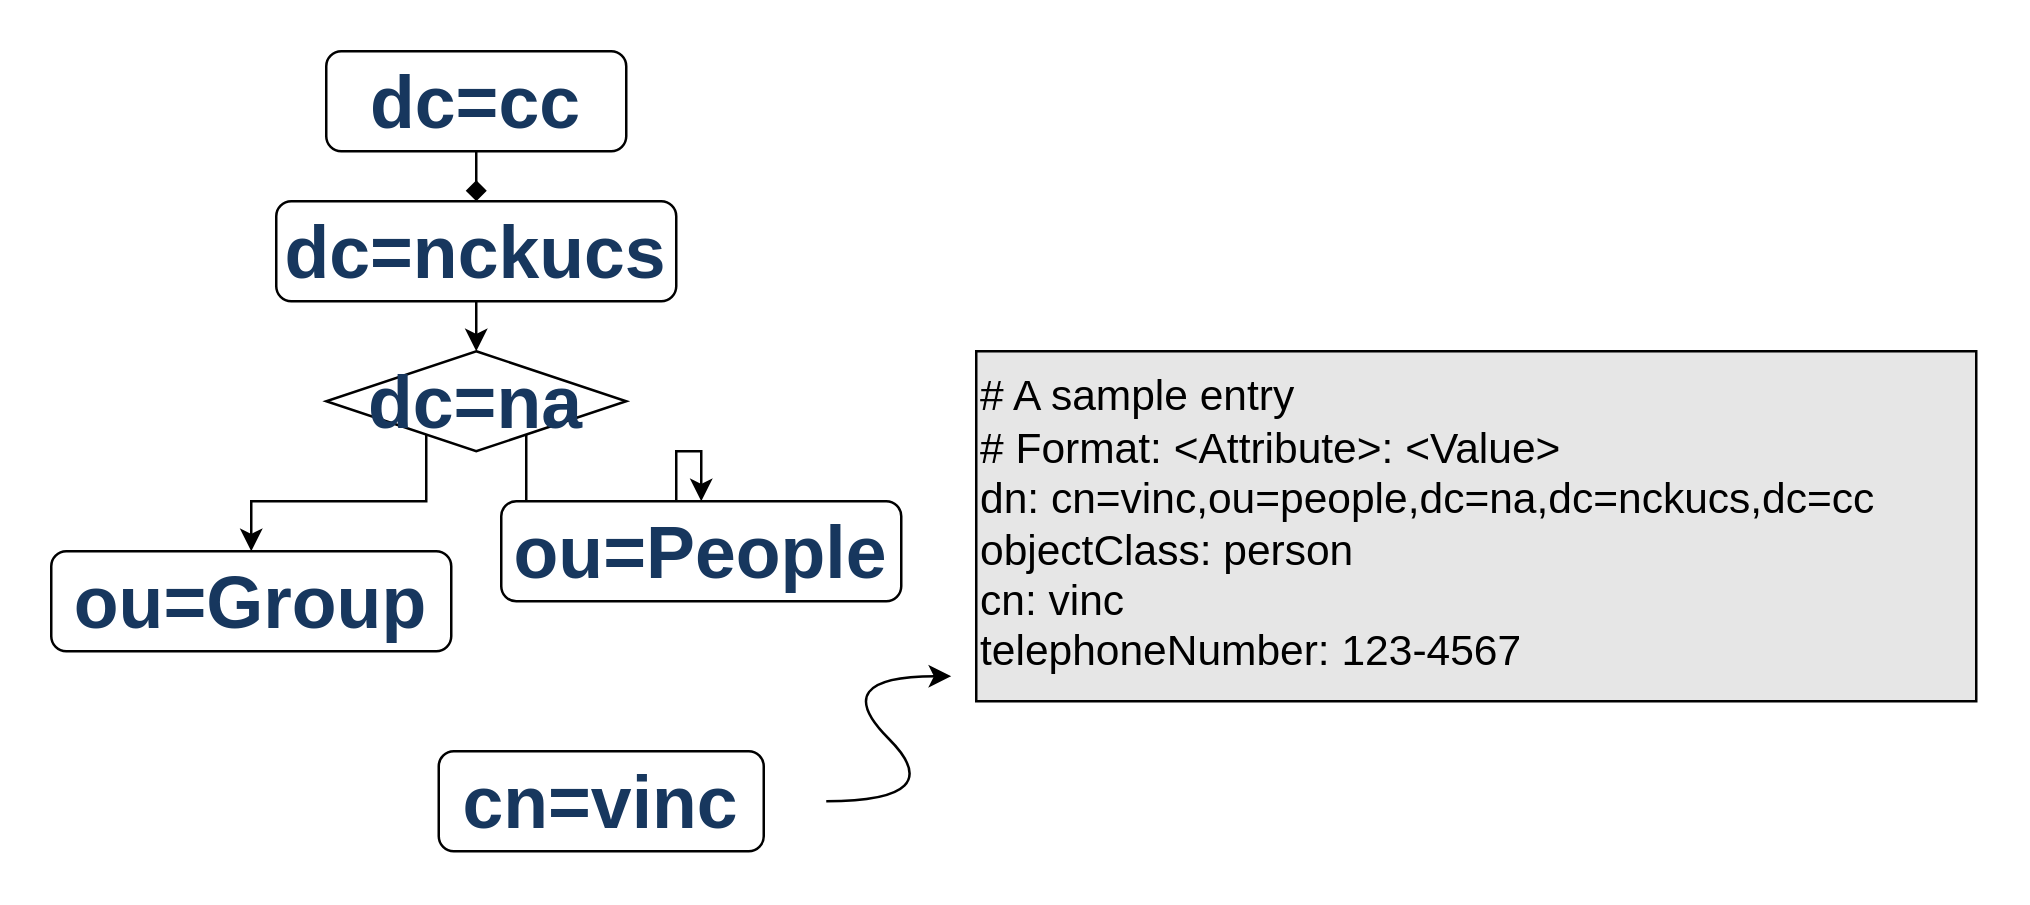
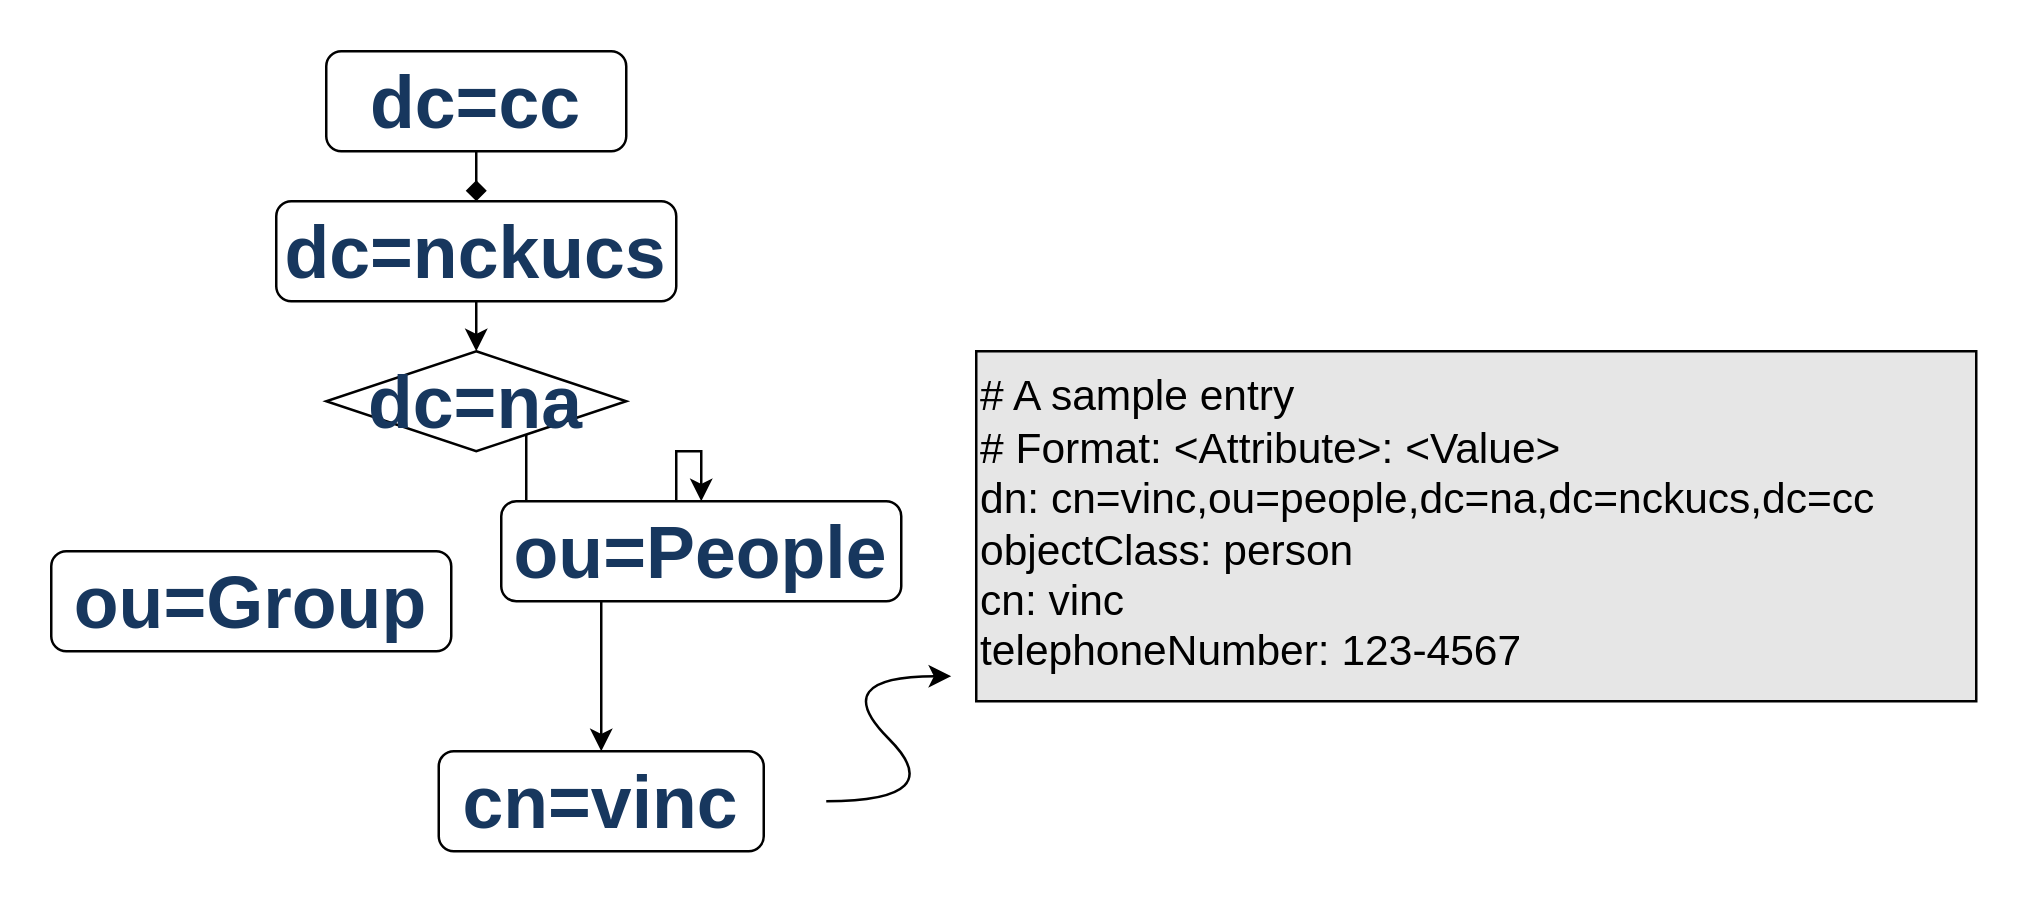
- <mxCell id="7" style="edgeStyle=orthogonalEdgeStyle;rounded=0;orthogonalLoop=1;jettySize=auto;html=1;exitX=0.25;exitY=1;exitDx=0;exitDy=0;entryX=0.5;entryY=0;entryDx=0;entryDy=0;fontSize=29;" edge="1" parent="1" source="9" target="10"><mxGeometry relative="1" as="geometry" /></mxCell>
+ <mxCell id="11" style="edgeStyle=orthogonalEdgeStyle;rounded=0;orthogonalLoop=1;jettySize=auto;html=1;exitX=0.25;exitY=1;exitDx=0;exitDy=0;fontSize=29;" edge="1" parent="1" source="12" target="13"><mxGeometry relative="1" as="geometry" /></mxCell>
